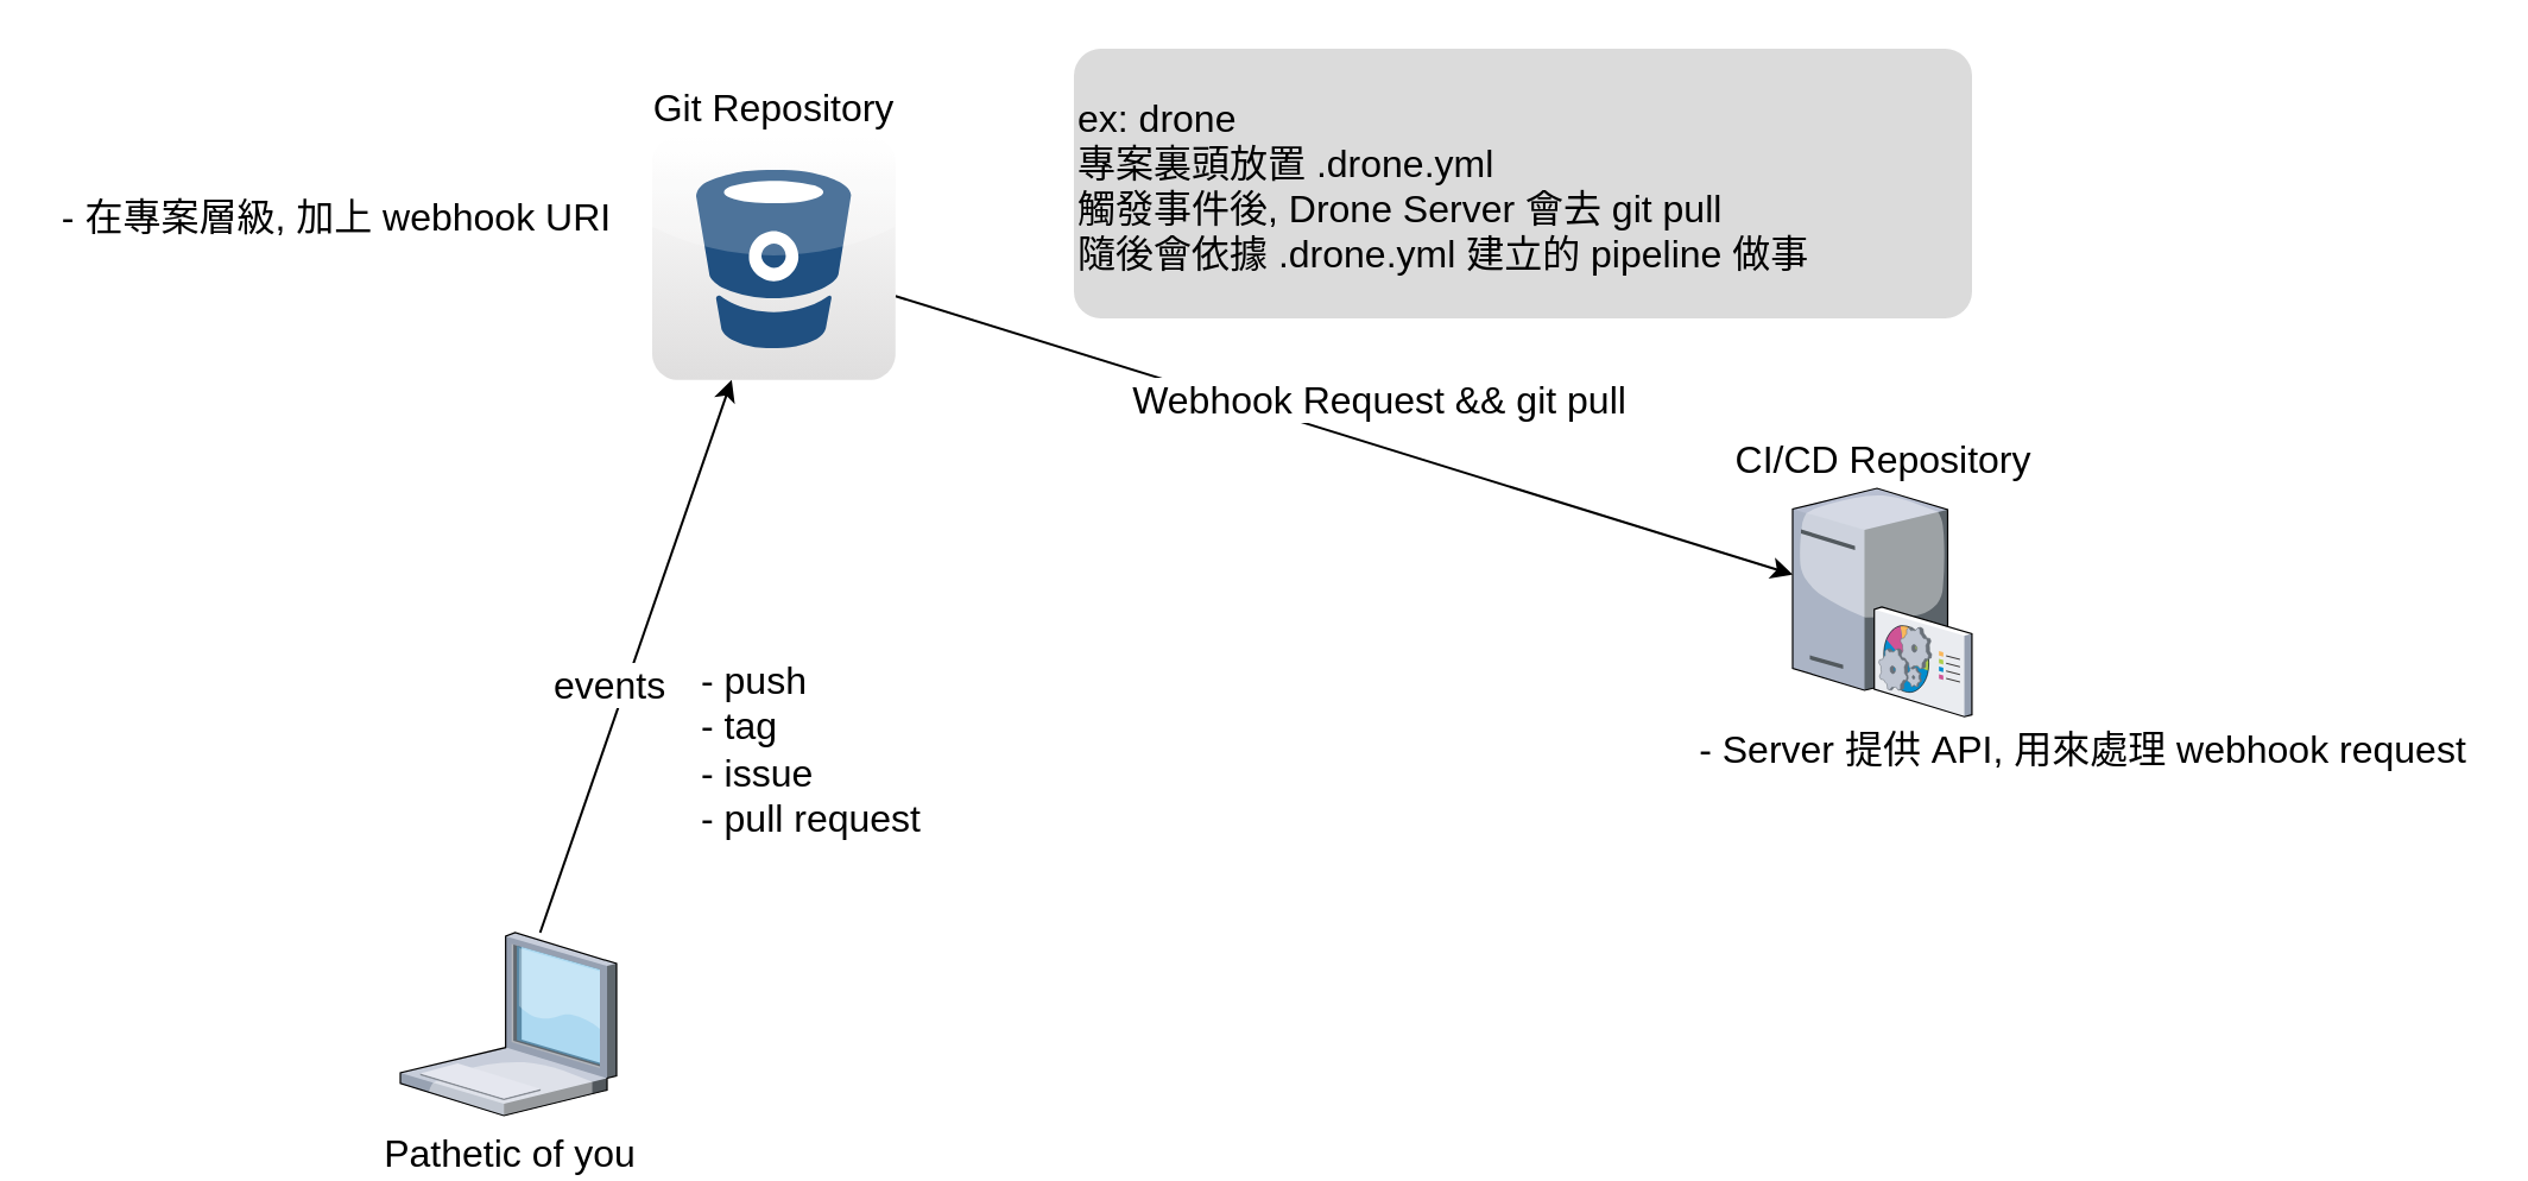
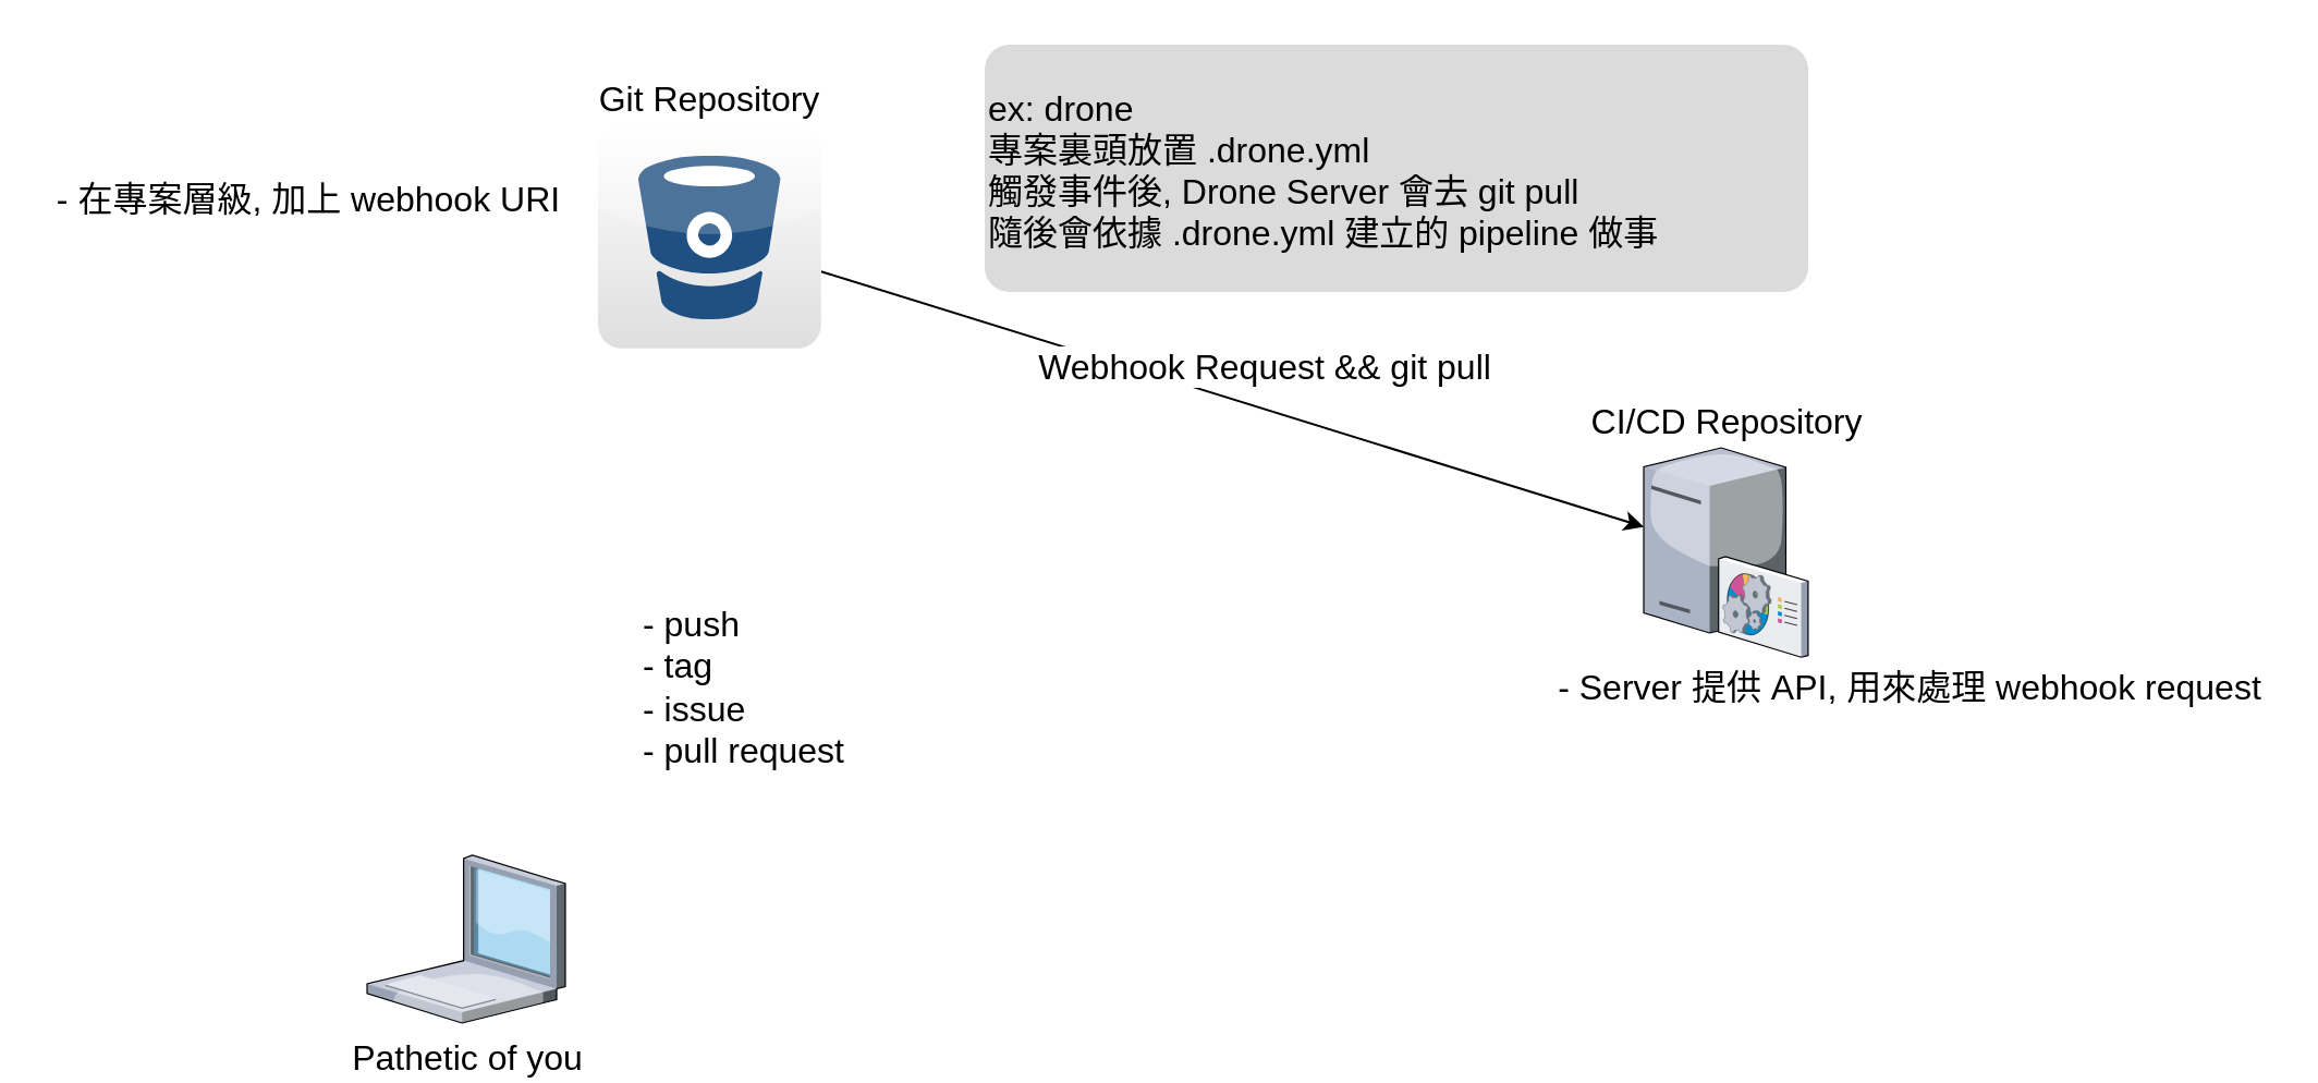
- <mxCell id="4" value="" style="rounded=0;orthogonalLoop=1;jettySize=auto;html=1;" edge="1" parent="1" source="6" target="8"><mxGeometry relative="1" as="geometry" /></mxCell>
- <mxCell id="5" value="events" style="edgeLabel;html=1;align=center;verticalAlign=middle;resizable=0;points=[];fontSize=16;" vertex="1" connectable="0" parent="4"><mxGeometry x="-0.193" y="-4" relative="1" as="geometry"><mxPoint x="-7.31" y="-12.65" as="offset" /></mxGeometry></mxCell>
